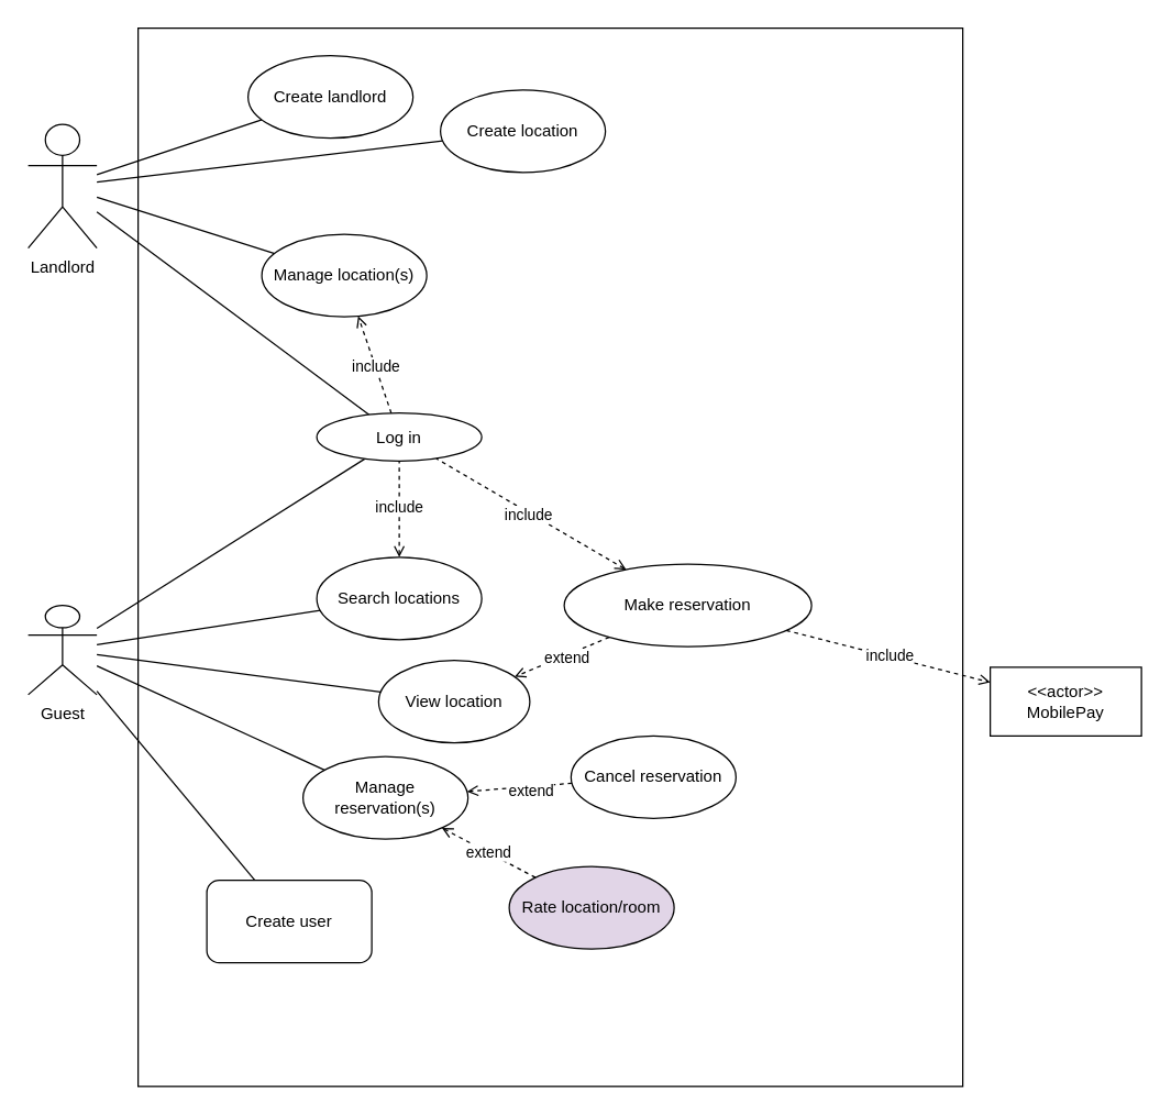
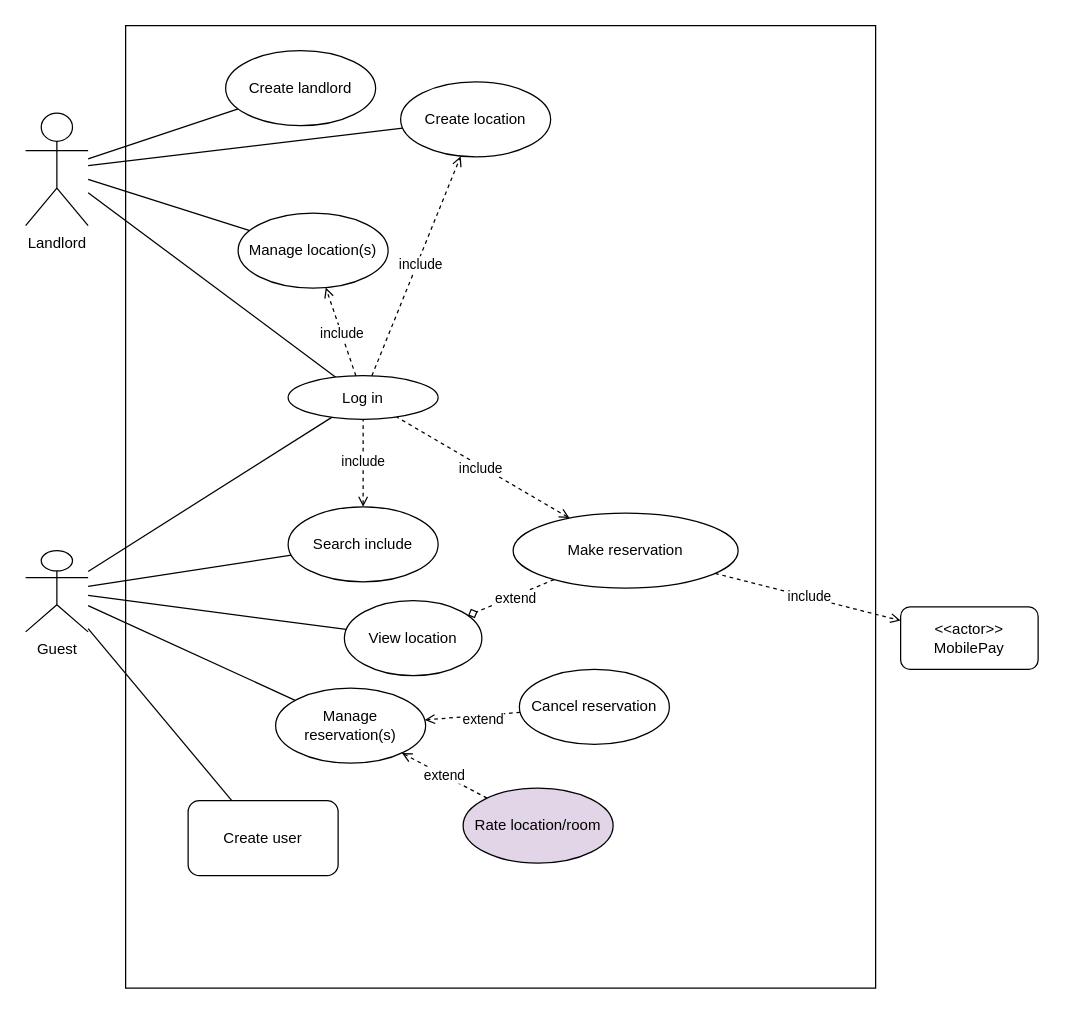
+ <mxCell id="20" style="rounded=0;orthogonalLoop=1;jettySize=auto;html=1;dashed=1;endArrow=open;endFill=0;" parent="1" source="24" target="26" edge="1"><mxGeometry relative="1" as="geometry" /></mxCell>
+ <mxCell id="21" value="include" style="edgeLabel;html=1;align=center;verticalAlign=middle;resizable=0;points=[];" parent="20" vertex="1" connectable="0"><mxGeometry x="0.022" y="-2" relative="1" as="geometry"><mxPoint as="offset" /></mxGeometry></mxCell>
- <mxCell id="16" value="Search locations" style="ellipse;whiteSpace=wrap;html=1;" parent="1" vertex="1"><mxGeometry x="230" y="405" width="120" height="60" as="geometry" /></mxCell>
+ <mxCell id="16" value="Search include" style="ellipse;whiteSpace=wrap;html=1;" parent="1" vertex="1"><mxGeometry x="230" y="405" width="120" height="60" as="geometry" /></mxCell>
- <mxCell id="31" style="rounded=0;orthogonalLoop=1;jettySize=auto;html=1;dashed=1;endArrow=open;endFill=0;" parent="1" source="37" target="27" edge="1"><mxGeometry relative="1" as="geometry" /></mxCell>
+ <mxCell id="31" style="rounded=0;orthogonalLoop=1;jettySize=auto;html=1;dashed=1;endArrow=diamond;endFill=0;" parent="1" source="37" target="27" edge="1"><mxGeometry relative="1" as="geometry" /></mxCell>
- <mxCell id="38" value="&amp;lt;&amp;lt;actor&amp;gt;&amp;gt;&lt;br&gt;MobilePay" style="html=1;whiteSpace=wrap;" parent="1" vertex="1"><mxGeometry x="720" y="485" width="110" height="50" as="geometry" /></mxCell>
+ <mxCell id="38" value="&amp;lt;&amp;lt;actor&amp;gt;&amp;gt;&lt;br&gt;MobilePay" style="html=1;whiteSpace=wrap;rounded=1;" parent="1" vertex="1"><mxGeometry x="720" y="485" width="110" height="50" as="geometry" /></mxCell>
